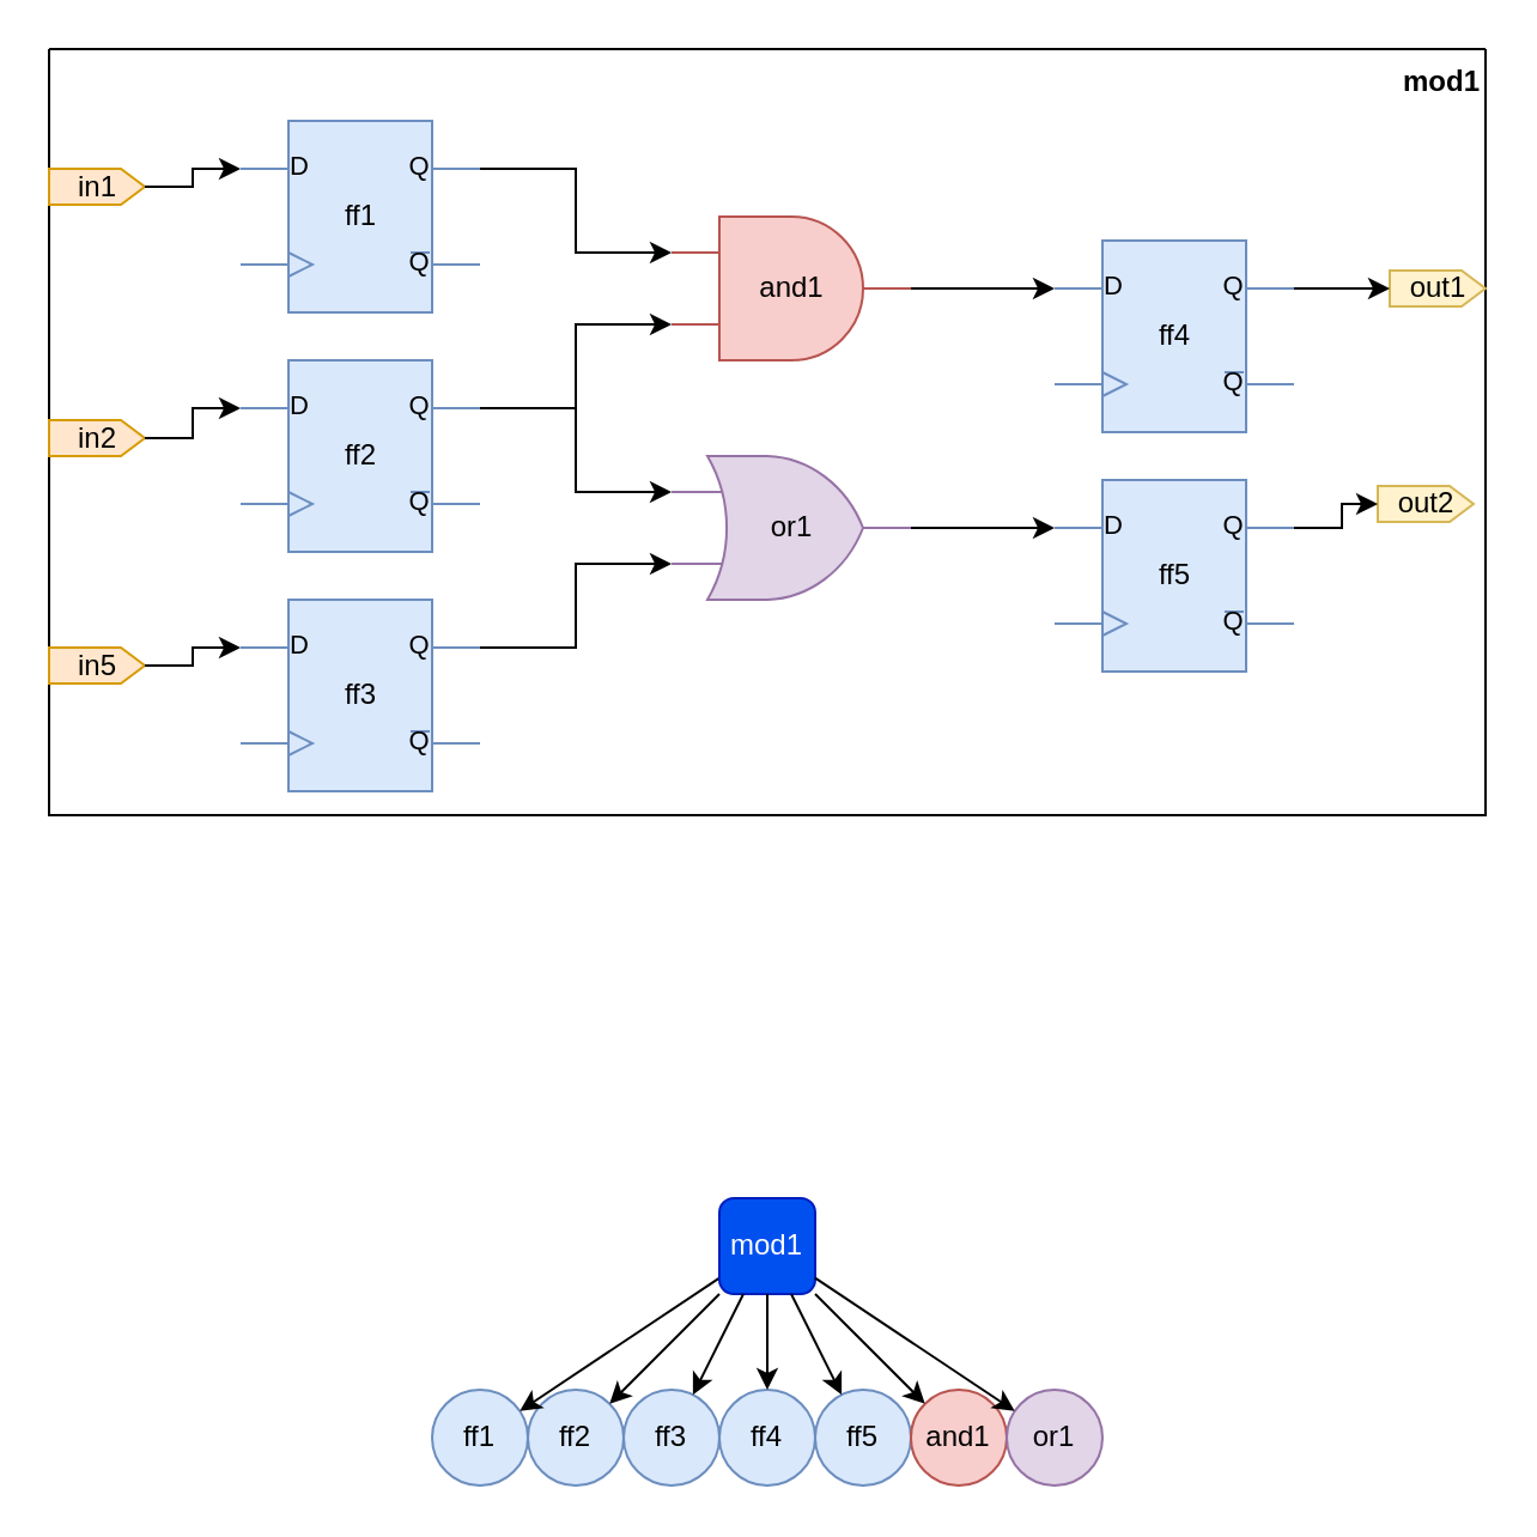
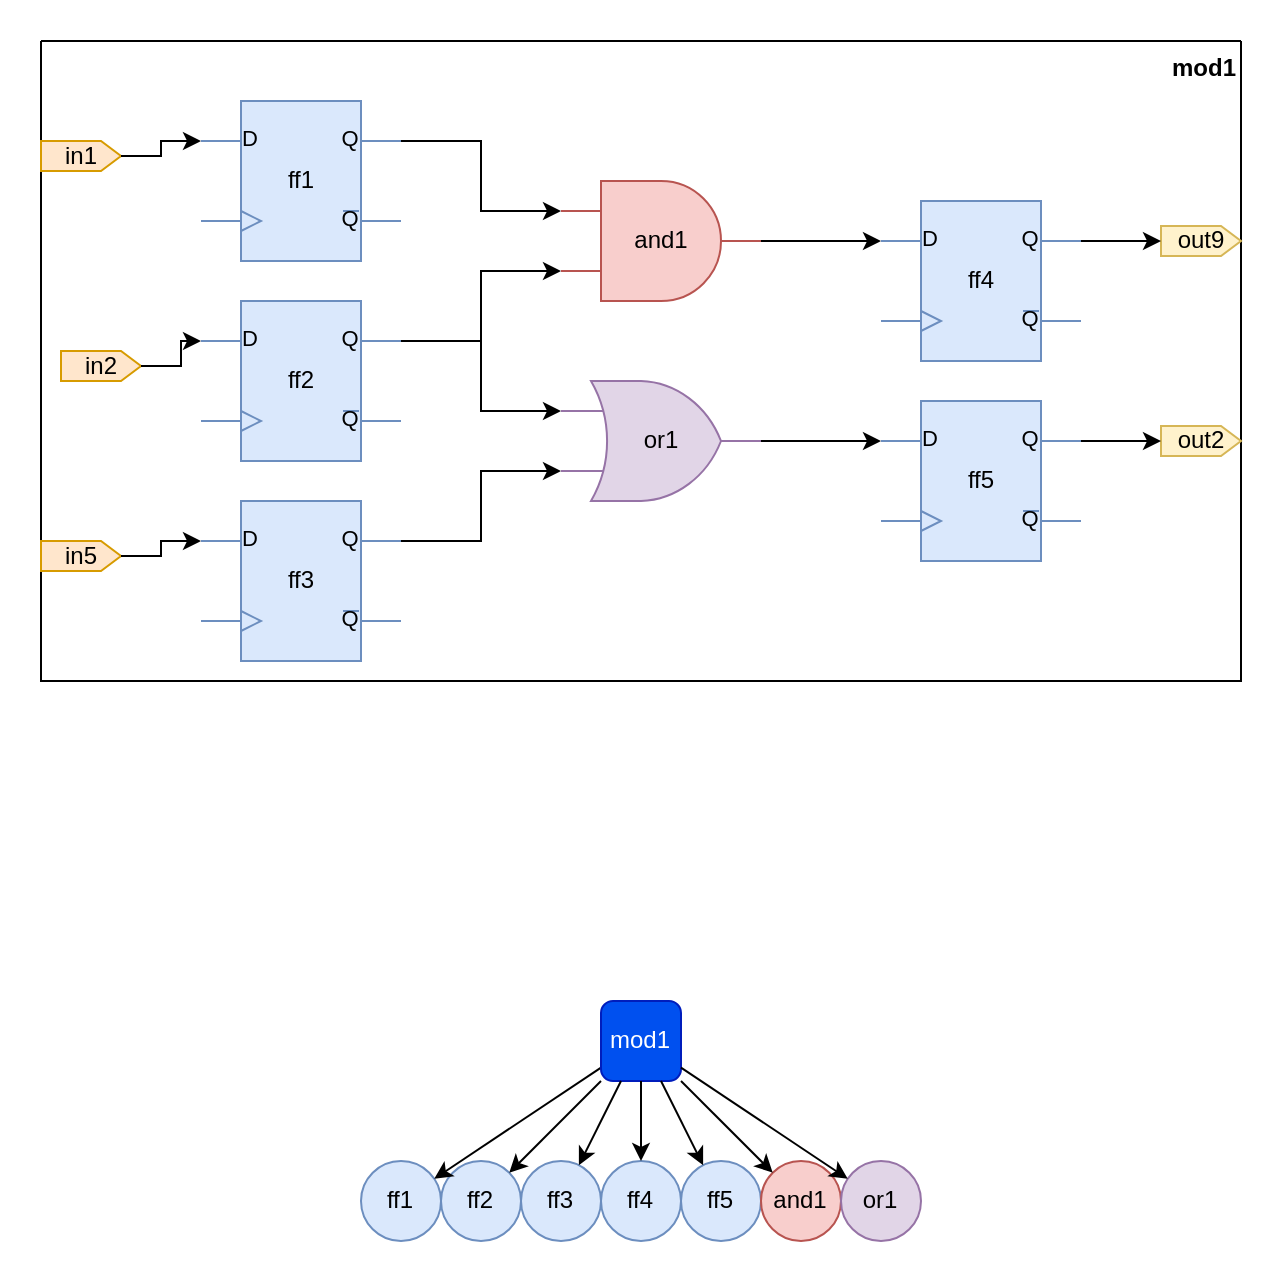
- <mxCell id="16" value="out1" style="shape=mxgraph.arrows2.arrow;verticalLabelPosition=middle;shadow=0;dashed=0;align=center;html=1;verticalAlign=middle;strokeWidth=1;dy=0;dx=10;notch=0;labelPosition=center;fillColor=#fff2cc;strokeColor=#d6b656;" vertex="1" parent="2"><mxGeometry x="560" y="92.5" width="40" height="15" as="geometry" /></mxCell>
+ <mxCell id="16" value="out9" style="shape=mxgraph.arrows2.arrow;verticalLabelPosition=middle;shadow=0;dashed=0;align=center;html=1;verticalAlign=middle;strokeWidth=1;dy=0;dx=10;notch=0;labelPosition=center;fillColor=#fff2cc;strokeColor=#d6b656;" vertex="1" parent="2"><mxGeometry x="560" y="92.5" width="40" height="15" as="geometry" /></mxCell>
- <mxCell id="21" value="in2" style="shape=mxgraph.arrows2.arrow;verticalLabelPosition=middle;shadow=0;dashed=0;align=center;html=1;verticalAlign=middle;strokeWidth=1;dy=0;dx=10;notch=0;labelPosition=center;fillColor=#ffe6cc;strokeColor=#d79b00;" vertex="1" parent="2"><mxGeometry y="155" width="40" height="15" as="geometry" /></mxCell>
+ <mxCell id="21" value="in2" style="shape=mxgraph.arrows2.arrow;verticalLabelPosition=middle;shadow=0;dashed=0;align=center;html=1;verticalAlign=middle;strokeWidth=1;dy=0;dx=10;notch=0;labelPosition=center;fillColor=#ffe6cc;strokeColor=#d79b00;" vertex="1" parent="2"><mxGeometry x="10" y="155" width="40" height="15" as="geometry" /></mxCell>
- <mxCell id="18" value="out2" style="shape=mxgraph.arrows2.arrow;verticalLabelPosition=middle;shadow=0;dashed=0;align=center;html=1;verticalAlign=middle;strokeWidth=1;dy=0;dx=10;notch=0;labelPosition=center;fillColor=#fff2cc;strokeColor=#d6b656;" vertex="1" parent="2"><mxGeometry x="555" y="182.5" width="40" height="15" as="geometry" /></mxCell>
+ <mxCell id="18" value="out2" style="shape=mxgraph.arrows2.arrow;verticalLabelPosition=middle;shadow=0;dashed=0;align=center;html=1;verticalAlign=middle;strokeWidth=1;dy=0;dx=10;notch=0;labelPosition=center;fillColor=#fff2cc;strokeColor=#d6b656;" vertex="1" parent="2"><mxGeometry x="560" y="192.5" width="40" height="15" as="geometry" /></mxCell>
